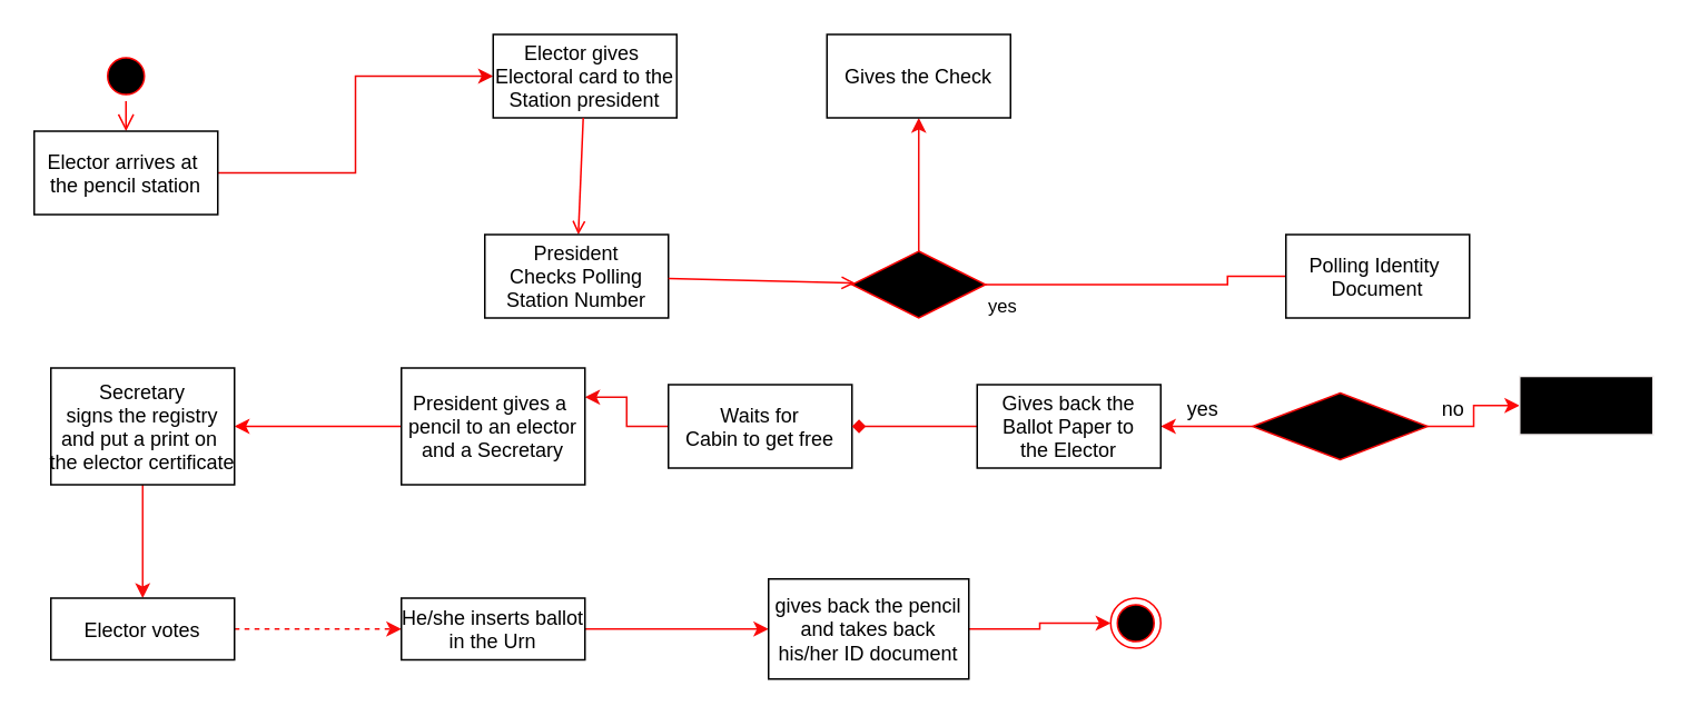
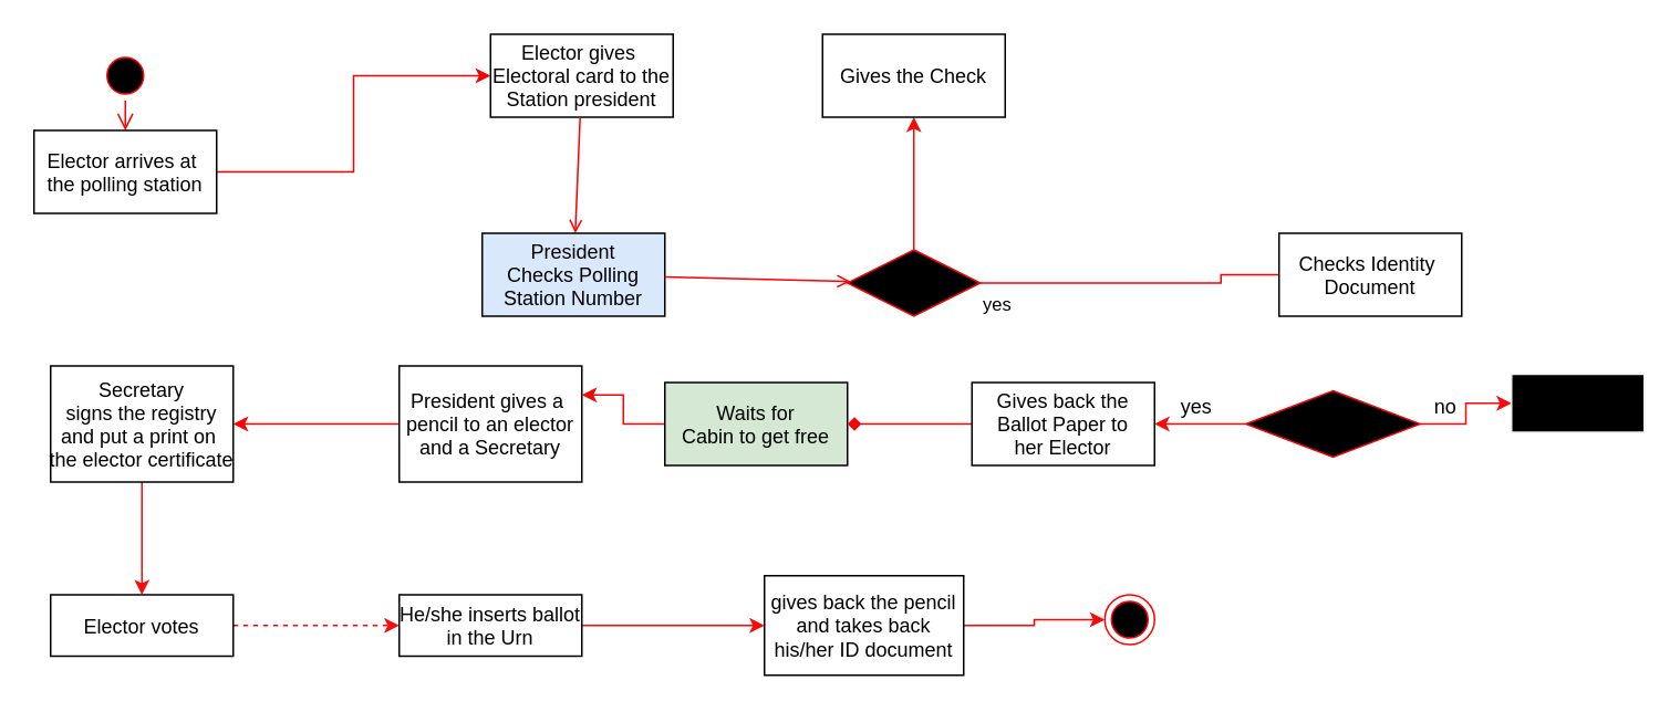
- <mxCell id="7" value="Elector arrives at &#10;the pencil station" style="" parent="1" vertex="1"><mxGeometry x="20" y="78" width="110" height="50" as="geometry" /></mxCell>
+ <mxCell id="7" value="Elector arrives at &#10;the polling station" style="" parent="1" vertex="1"><mxGeometry x="20" y="78" width="110" height="50" as="geometry" /></mxCell>
- <mxCell id="13" value="Polling Identity &#10;Document" style="" parent="1" vertex="1"><mxGeometry x="770" y="140" width="110" height="50" as="geometry" /></mxCell>
+ <mxCell id="13" value="Checks Identity &#10;Document" style="" parent="1" vertex="1"><mxGeometry x="770" y="140" width="110" height="50" as="geometry" /></mxCell>
- <mxCell id="8" value="President&#10;Checks Polling&#10;Station Number" style="" parent="1" vertex="1"><mxGeometry x="290" y="140" width="110" height="50" as="geometry" /></mxCell>
+ <mxCell id="8" value="President&#10;Checks Polling&#10;Station Number" style="fillColor=#dae8fc;" parent="1" vertex="1"><mxGeometry x="290" y="140" width="110" height="50" as="geometry" /></mxCell>
- <mxCell id="32" value="Gives back the&#10;Ballot Paper to&#10;the Elector" style="" vertex="1" parent="1"><mxGeometry x="585" y="230" width="110" height="50" as="geometry" /></mxCell>
+ <mxCell id="32" value="Gives back the&#10;Ballot Paper to&#10;her Elector" style="" vertex="1" parent="1"><mxGeometry x="585" y="230" width="110" height="50" as="geometry" /></mxCell>
- <mxCell id="15" value="Waits for&#10;Cabin to get free" style="" vertex="1" parent="1"><mxGeometry x="400" y="230" width="110" height="50" as="geometry" /></mxCell>
+ <mxCell id="15" value="Waits for&#10;Cabin to get free" style="fillColor=#d5e8d4;" vertex="1" parent="1"><mxGeometry x="400" y="230" width="110" height="50" as="geometry" /></mxCell>
